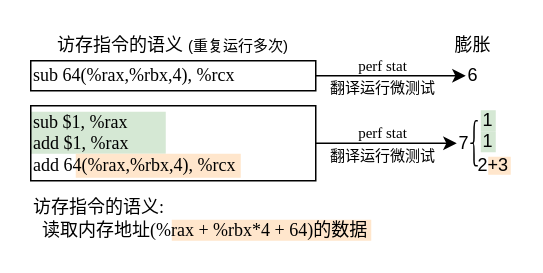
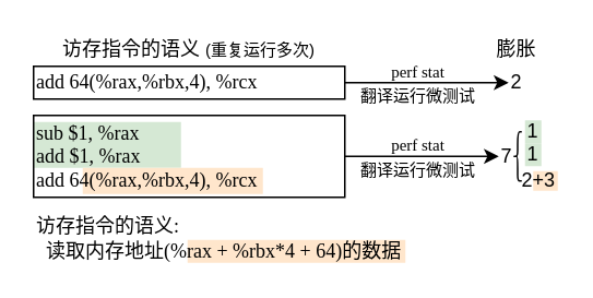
- <mxCell id="4" value="sub 64(%rax,%rbx,4), %rcx" style="rounded=0;whiteSpace=wrap;html=1;fontFamily=mono;align=left;" parent="1" vertex="1"><mxGeometry x="20" y="40" width="190" height="20" as="geometry" /></mxCell>
+ <mxCell id="4" value="add 64(%rax,%rbx,4), %rcx" style="rounded=0;whiteSpace=wrap;html=1;fontFamily=mono;align=left;" parent="1" vertex="1"><mxGeometry x="20" y="40" width="190" height="20" as="geometry" /></mxCell>
- <mxCell id="9" value="6" style="text;html=1;strokeColor=none;fillColor=none;align=center;verticalAlign=middle;whiteSpace=wrap;rounded=0;" parent="1" vertex="1"><mxGeometry x="310" y="40" width="10" height="20" as="geometry" /></mxCell>
+ <mxCell id="9" value="2" style="text;html=1;strokeColor=none;fillColor=none;align=center;verticalAlign=middle;whiteSpace=wrap;rounded=0;" parent="1" vertex="1"><mxGeometry x="310" y="40" width="10" height="20" as="geometry" /></mxCell>
